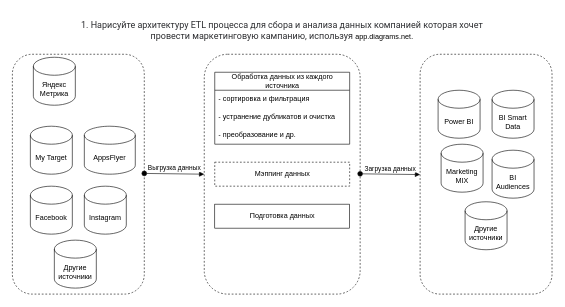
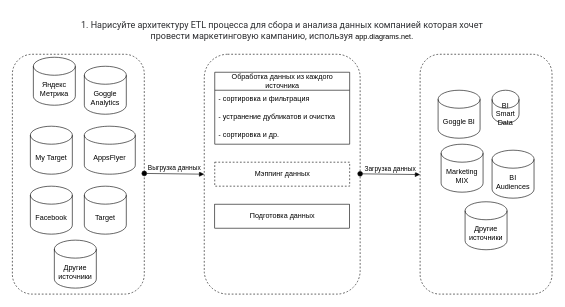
+ <mxCell id="3" value="Goggle Analytics" style="shape=cylinder3;whiteSpace=wrap;html=1;boundedLbl=1;backgroundOutline=1;size=15;" vertex="1" parent="1"><mxGeometry x="140" y="110" width="70" height="80" as="geometry" /></mxCell>
- <mxCell id="21" value="BI Smart Data" style="shape=cylinder3;whiteSpace=wrap;html=1;boundedLbl=1;backgroundOutline=1;size=15;" vertex="1" parent="1"><mxGeometry x="820" y="150" width="70" height="80" as="geometry" /></mxCell>
+ <mxCell id="21" value="BI Smart Data" style="shape=cylinder3;whiteSpace=wrap;html=1;boundedLbl=1;backgroundOutline=1;size=15;" vertex="1" parent="1"><mxGeometry x="820" y="150" width="45" height="55" as="geometry" /></mxCell>
- <mxCell id="23" value="Power BI" style="shape=cylinder3;whiteSpace=wrap;html=1;boundedLbl=1;backgroundOutline=1;size=15;" vertex="1" parent="1"><mxGeometry x="730" y="150" width="70" height="80" as="geometry" /></mxCell>
+ <mxCell id="23" value="Goggle BI" style="shape=cylinder3;whiteSpace=wrap;html=1;boundedLbl=1;backgroundOutline=1;size=15;" vertex="1" parent="1"><mxGeometry x="730" y="150" width="70" height="80" as="geometry" /></mxCell>
- <mxCell id="17" value="- преобразование и др." style="text;strokeColor=none;fillColor=none;align=left;verticalAlign=middle;spacingLeft=4;spacingRight=4;overflow=hidden;points=[[0,0.5],[1,0.5]];portConstraint=eastwest;rotatable=0;whiteSpace=wrap;html=1;" vertex="1" parent="14"><mxGeometry y="90" width="225" height="30" as="geometry" /></mxCell>
+ <mxCell id="17" value="- сортировка и др." style="text;strokeColor=none;fillColor=none;align=left;verticalAlign=middle;spacingLeft=4;spacingRight=4;overflow=hidden;points=[[0,0.5],[1,0.5]];portConstraint=eastwest;rotatable=0;whiteSpace=wrap;html=1;" vertex="1" parent="14"><mxGeometry y="90" width="225" height="30" as="geometry" /></mxCell>
- <mxCell id="8" value="Instagram" style="shape=cylinder3;whiteSpace=wrap;html=1;boundedLbl=1;backgroundOutline=1;size=15;" vertex="1" parent="1"><mxGeometry x="140" y="310" width="70" height="80" as="geometry" /></mxCell>
+ <mxCell id="8" value="Target" style="shape=cylinder3;whiteSpace=wrap;html=1;boundedLbl=1;backgroundOutline=1;size=15;" vertex="1" parent="1"><mxGeometry x="140" y="310" width="70" height="80" as="geometry" /></mxCell>
